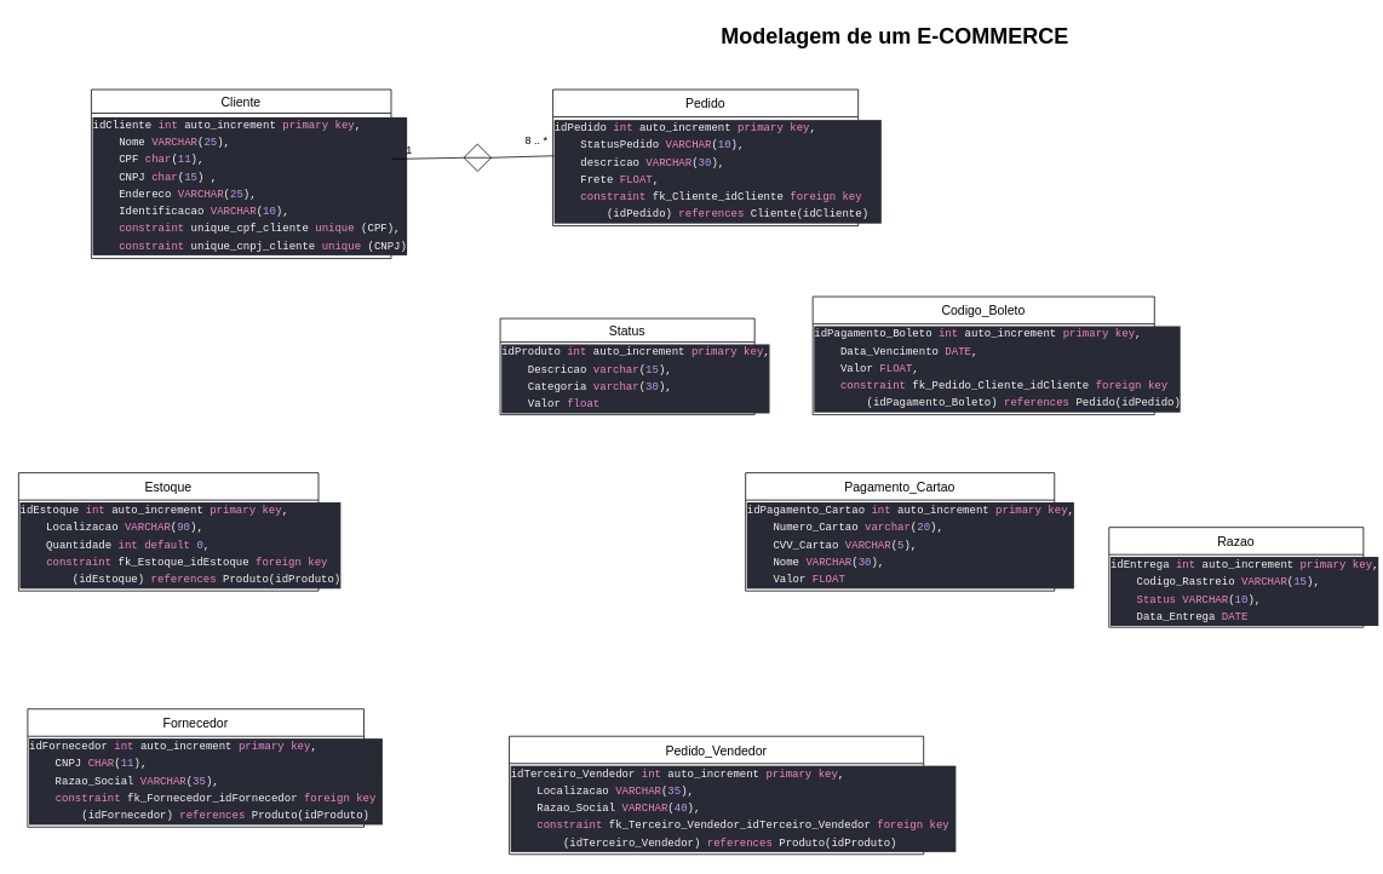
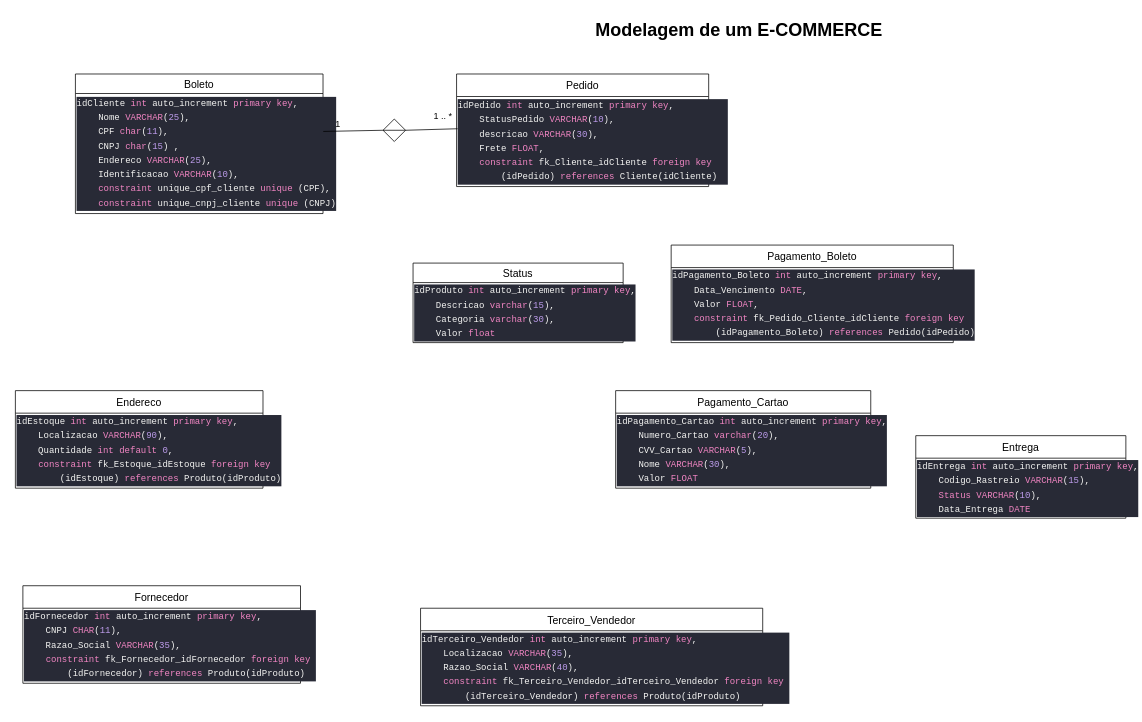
- <mxCell id="3" value="Cliente" style="swimlane;fontStyle=0;childLayout=stackLayout;horizontal=1;startSize=26;fillColor=none;horizontalStack=0;resizeParent=1;resizeParentMax=0;resizeLast=0;collapsible=1;marginBottom=0;fontSize=14;" parent="1" vertex="1"><mxGeometry x="100" y="98" width="330" height="186" as="geometry" /></mxCell>
+ <mxCell id="3" value="Boleto" style="swimlane;fontStyle=0;childLayout=stackLayout;horizontal=1;startSize=26;fillColor=none;horizontalStack=0;resizeParent=1;resizeParentMax=0;resizeLast=0;collapsible=1;marginBottom=0;fontSize=14;" parent="1" vertex="1"><mxGeometry x="100" y="98" width="330" height="186" as="geometry" /></mxCell>
- <mxCell id="34" value="8 .. *" style="text;html=1;strokeColor=none;fillColor=none;align=center;verticalAlign=middle;whiteSpace=wrap;rounded=0;fontSize=12;" vertex="1" parent="1"><mxGeometry x="560" y="140" width="60" height="30" as="geometry" /></mxCell>
+ <mxCell id="34" value="1 .. *" style="text;html=1;strokeColor=none;fillColor=none;align=center;verticalAlign=middle;whiteSpace=wrap;rounded=0;fontSize=12;" vertex="1" parent="1"><mxGeometry x="560" y="140" width="60" height="30" as="geometry" /></mxCell>
- <mxCell id="19" value="Codigo_Boleto" style="swimlane;fontStyle=0;childLayout=stackLayout;horizontal=1;startSize=30;horizontalStack=0;resizeParent=1;resizeParentMax=0;resizeLast=0;collapsible=1;marginBottom=0;fontSize=14;" vertex="1" parent="1"><mxGeometry x="894" y="326" width="376" height="130" as="geometry" /></mxCell>
+ <mxCell id="19" value="Pagamento_Boleto" style="swimlane;fontStyle=0;childLayout=stackLayout;horizontal=1;startSize=30;horizontalStack=0;resizeParent=1;resizeParentMax=0;resizeLast=0;collapsible=1;marginBottom=0;fontSize=14;" vertex="1" parent="1"><mxGeometry x="894" y="326" width="376" height="130" as="geometry" /></mxCell>
- <mxCell id="23" value="Estoque" style="swimlane;fontStyle=0;childLayout=stackLayout;horizontal=1;startSize=30;horizontalStack=0;resizeParent=1;resizeParentMax=0;resizeLast=0;collapsible=1;marginBottom=0;fontSize=14;" vertex="1" parent="1"><mxGeometry x="20" y="520" width="330" height="130" as="geometry" /></mxCell>
+ <mxCell id="23" value="Endereco" style="swimlane;fontStyle=0;childLayout=stackLayout;horizontal=1;startSize=30;horizontalStack=0;resizeParent=1;resizeParentMax=0;resizeLast=0;collapsible=1;marginBottom=0;fontSize=14;" vertex="1" parent="1"><mxGeometry x="20" y="520" width="330" height="130" as="geometry" /></mxCell>
- <mxCell id="25" value="Razao" style="swimlane;fontStyle=0;childLayout=stackLayout;horizontal=1;startSize=30;horizontalStack=0;resizeParent=1;resizeParentMax=0;resizeLast=0;collapsible=1;marginBottom=0;fontSize=14;" vertex="1" parent="1"><mxGeometry x="1220" y="580" width="280" height="110" as="geometry" /></mxCell>
+ <mxCell id="25" value="Entrega" style="swimlane;fontStyle=0;childLayout=stackLayout;horizontal=1;startSize=30;horizontalStack=0;resizeParent=1;resizeParentMax=0;resizeLast=0;collapsible=1;marginBottom=0;fontSize=14;" vertex="1" parent="1"><mxGeometry x="1220" y="580" width="280" height="110" as="geometry" /></mxCell>
- <mxCell id="29" value="Pedido_Vendedor" style="swimlane;fontStyle=0;childLayout=stackLayout;horizontal=1;startSize=30;horizontalStack=0;resizeParent=1;resizeParentMax=0;resizeLast=0;collapsible=1;marginBottom=0;fontSize=14;" vertex="1" parent="1"><mxGeometry x="560" y="810" width="456" height="130" as="geometry" /></mxCell>
+ <mxCell id="29" value="Terceiro_Vendedor" style="swimlane;fontStyle=0;childLayout=stackLayout;horizontal=1;startSize=30;horizontalStack=0;resizeParent=1;resizeParentMax=0;resizeLast=0;collapsible=1;marginBottom=0;fontSize=14;" vertex="1" parent="1"><mxGeometry x="560" y="810" width="456" height="130" as="geometry" /></mxCell>
